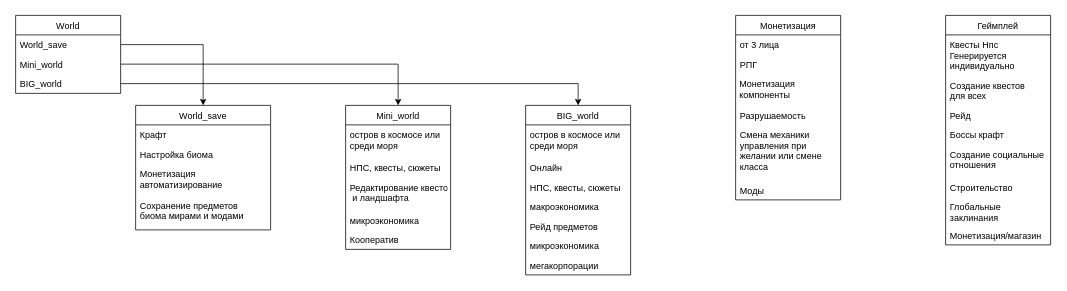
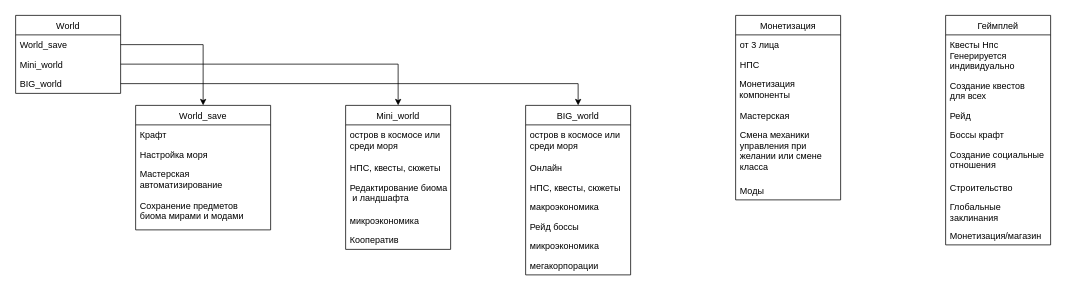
- <mxCell id="30" value="РПГ" style="text;strokeColor=none;fillColor=none;align=left;verticalAlign=top;spacingLeft=4;spacingRight=4;overflow=hidden;rotatable=0;points=[[0,0.5],[1,0.5]];portConstraint=eastwest;" vertex="1" parent="28"><mxGeometry y="52" width="140" height="26" as="geometry" /></mxCell>
+ <mxCell id="30" value="НПС" style="text;strokeColor=none;fillColor=none;align=left;verticalAlign=top;spacingLeft=4;spacingRight=4;overflow=hidden;rotatable=0;points=[[0,0.5],[1,0.5]];portConstraint=eastwest;" vertex="1" parent="28"><mxGeometry y="52" width="140" height="26" as="geometry" /></mxCell>
- <mxCell id="32" value="Разрушаемость" style="text;strokeColor=none;fillColor=none;align=left;verticalAlign=top;spacingLeft=4;spacingRight=4;overflow=hidden;rotatable=0;points=[[0,0.5],[1,0.5]];portConstraint=eastwest;" vertex="1" parent="28"><mxGeometry y="120" width="140" height="26" as="geometry" /></mxCell>
+ <mxCell id="32" value="Мастерская" style="text;strokeColor=none;fillColor=none;align=left;verticalAlign=top;spacingLeft=4;spacingRight=4;overflow=hidden;rotatable=0;points=[[0,0.5],[1,0.5]];portConstraint=eastwest;" vertex="1" parent="28"><mxGeometry y="120" width="140" height="26" as="geometry" /></mxCell>
- <mxCell id="8" value="Настройка биома" style="text;strokeColor=none;fillColor=none;align=left;verticalAlign=top;spacingLeft=4;spacingRight=4;overflow=hidden;rotatable=0;points=[[0,0.5],[1,0.5]];portConstraint=eastwest;" vertex="1" parent="6"><mxGeometry y="52" width="180" height="26" as="geometry" /></mxCell>
+ <mxCell id="8" value="Настройка моря" style="text;strokeColor=none;fillColor=none;align=left;verticalAlign=top;spacingLeft=4;spacingRight=4;overflow=hidden;rotatable=0;points=[[0,0.5],[1,0.5]];portConstraint=eastwest;" vertex="1" parent="6"><mxGeometry y="52" width="180" height="26" as="geometry" /></mxCell>
- <mxCell id="9" value="Монетизация &#10;автоматизирование" style="text;strokeColor=none;fillColor=none;align=left;verticalAlign=top;spacingLeft=4;spacingRight=4;overflow=hidden;rotatable=0;points=[[0,0.5],[1,0.5]];portConstraint=eastwest;" vertex="1" parent="6"><mxGeometry y="78" width="180" height="42" as="geometry" /></mxCell>
+ <mxCell id="9" value="Мастерская &#10;автоматизирование" style="text;strokeColor=none;fillColor=none;align=left;verticalAlign=top;spacingLeft=4;spacingRight=4;overflow=hidden;rotatable=0;points=[[0,0.5],[1,0.5]];portConstraint=eastwest;" vertex="1" parent="6"><mxGeometry y="78" width="180" height="42" as="geometry" /></mxCell>
- <mxCell id="15" value="Редактирование квестов&#10; и ландшафта" style="text;strokeColor=none;fillColor=none;align=left;verticalAlign=top;spacingLeft=4;spacingRight=4;overflow=hidden;rotatable=0;points=[[0,0.5],[1,0.5]];portConstraint=eastwest;" vertex="1" parent="12"><mxGeometry y="96" width="140" height="44" as="geometry" /></mxCell>
+ <mxCell id="15" value="Редактирование биома&#10; и ландшафта" style="text;strokeColor=none;fillColor=none;align=left;verticalAlign=top;spacingLeft=4;spacingRight=4;overflow=hidden;rotatable=0;points=[[0,0.5],[1,0.5]];portConstraint=eastwest;" vertex="1" parent="12"><mxGeometry y="96" width="140" height="44" as="geometry" /></mxCell>
- <mxCell id="24" value="Рейд предметов" style="text;strokeColor=none;fillColor=none;align=left;verticalAlign=top;spacingLeft=4;spacingRight=4;overflow=hidden;rotatable=0;points=[[0,0.5],[1,0.5]];portConstraint=eastwest;" vertex="1" parent="19"><mxGeometry y="148" width="140" height="26" as="geometry" /></mxCell>
+ <mxCell id="24" value="Рейд боссы" style="text;strokeColor=none;fillColor=none;align=left;verticalAlign=top;spacingLeft=4;spacingRight=4;overflow=hidden;rotatable=0;points=[[0,0.5],[1,0.5]];portConstraint=eastwest;" vertex="1" parent="19"><mxGeometry y="148" width="140" height="26" as="geometry" /></mxCell>
